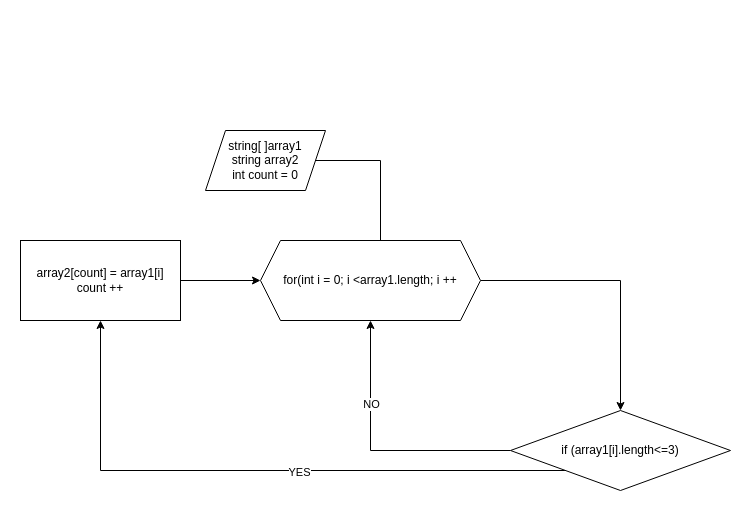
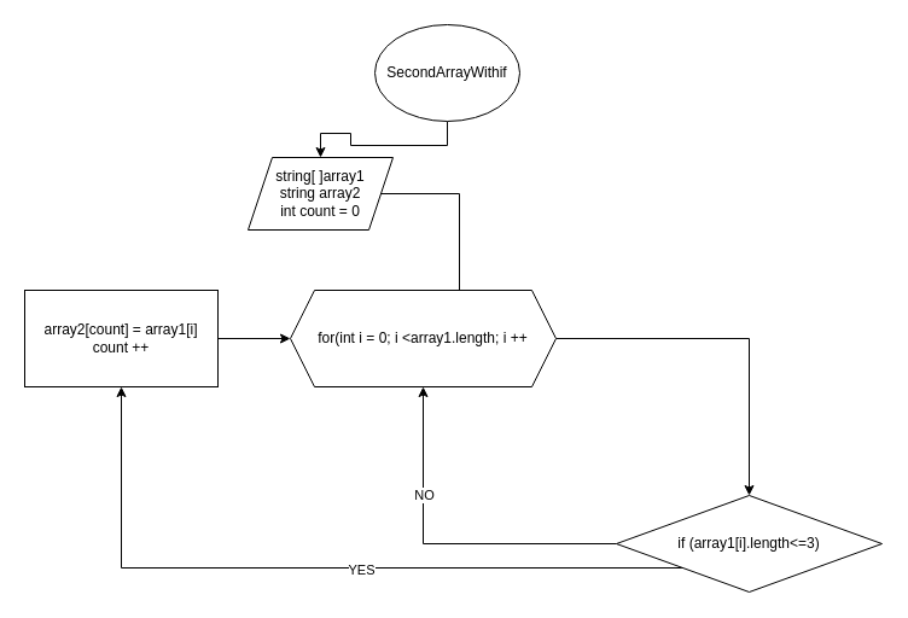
+ <mxCell id="3" value="SecondArrayWithif" style="ellipse;whiteSpace=wrap;html=1;" vertex="1" parent="1"><mxGeometry x="310" y="20" width="120" height="80" as="geometry" /></mxCell>
+ <mxCell id="2" value="" style="edgeStyle=orthogonalEdgeStyle;rounded=0;orthogonalLoop=1;jettySize=auto;html=1;" edge="1" parent="1" source="3" target="5"><mxGeometry relative="1" as="geometry" /></mxCell>
- <mxCell id="7" value="for(int i = 0; i &amp;lt;array1.length; i ++" style="shape=hexagon;perimeter=hexagonPerimeter2;whiteSpace=wrap;html=1;fixedSize=1;" vertex="1" parent="1"><mxGeometry x="260" y="240" width="220" height="80" as="geometry" /></mxCell>
+ <mxCell id="7" value="for(int i = 0; i &amp;lt;array1.length; i ++" style="shape=hexagon;perimeter=hexagonPerimeter2;whiteSpace=wrap;html=1;fixedSize=1;" vertex="1" parent="1"><mxGeometry x="240" y="240" width="220" height="80" as="geometry" /></mxCell>
